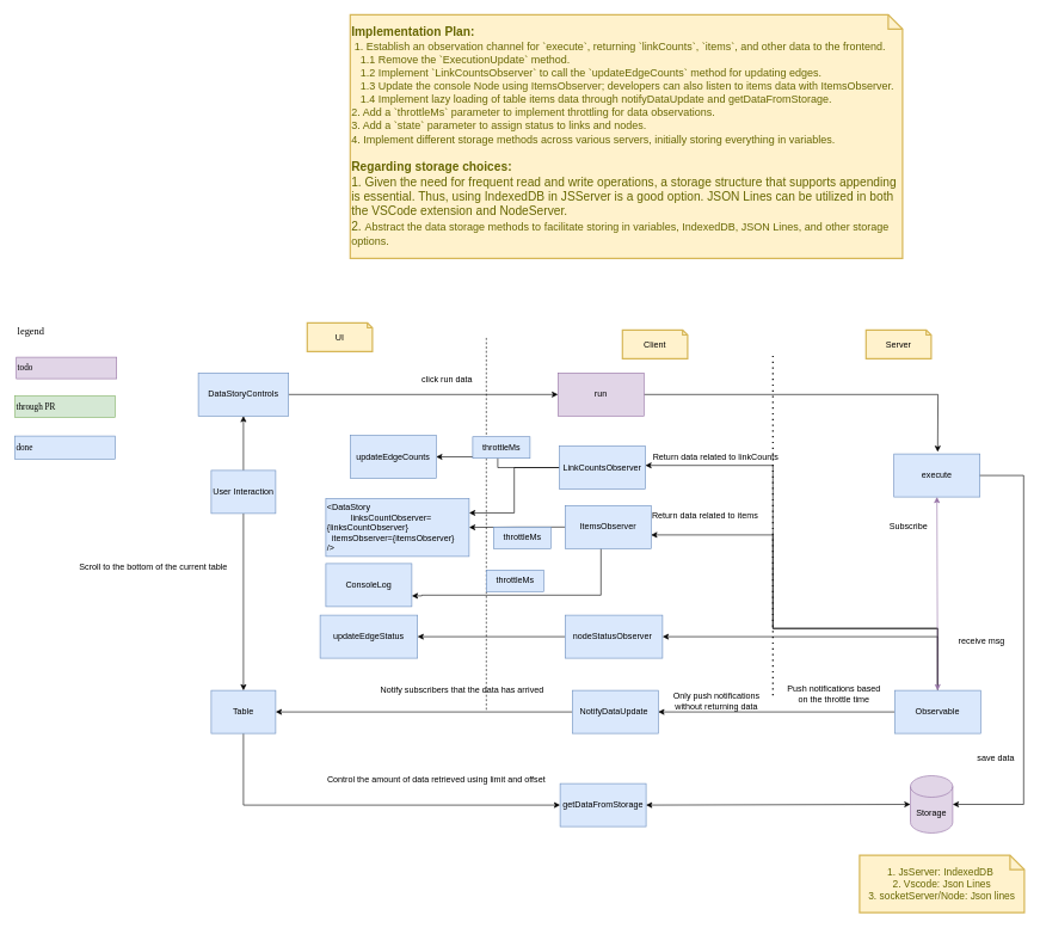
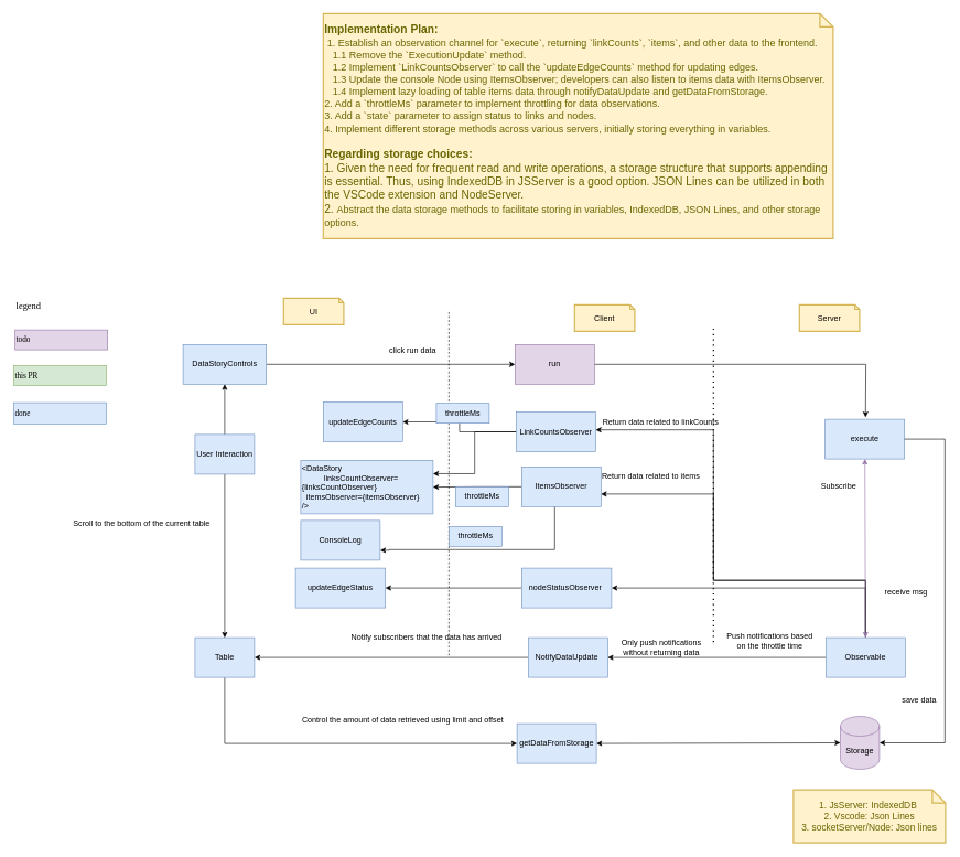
- <mxCell id="49" value="through PR" style="rounded=0;whiteSpace=wrap;html=1;fillColor=#d5e8d4;strokeColor=#82b366;fontSize=12;fontFamily=Comic Sans MS;align=left;" parent="1" vertex="1"><mxGeometry x="20" y="552" width="140" height="30" as="geometry" /></mxCell>
+ <mxCell id="49" value="this PR" style="rounded=0;whiteSpace=wrap;html=1;fillColor=#d5e8d4;strokeColor=#82b366;fontSize=12;fontFamily=Comic Sans MS;align=left;" parent="1" vertex="1"><mxGeometry x="20" y="552" width="140" height="30" as="geometry" /></mxCell>
